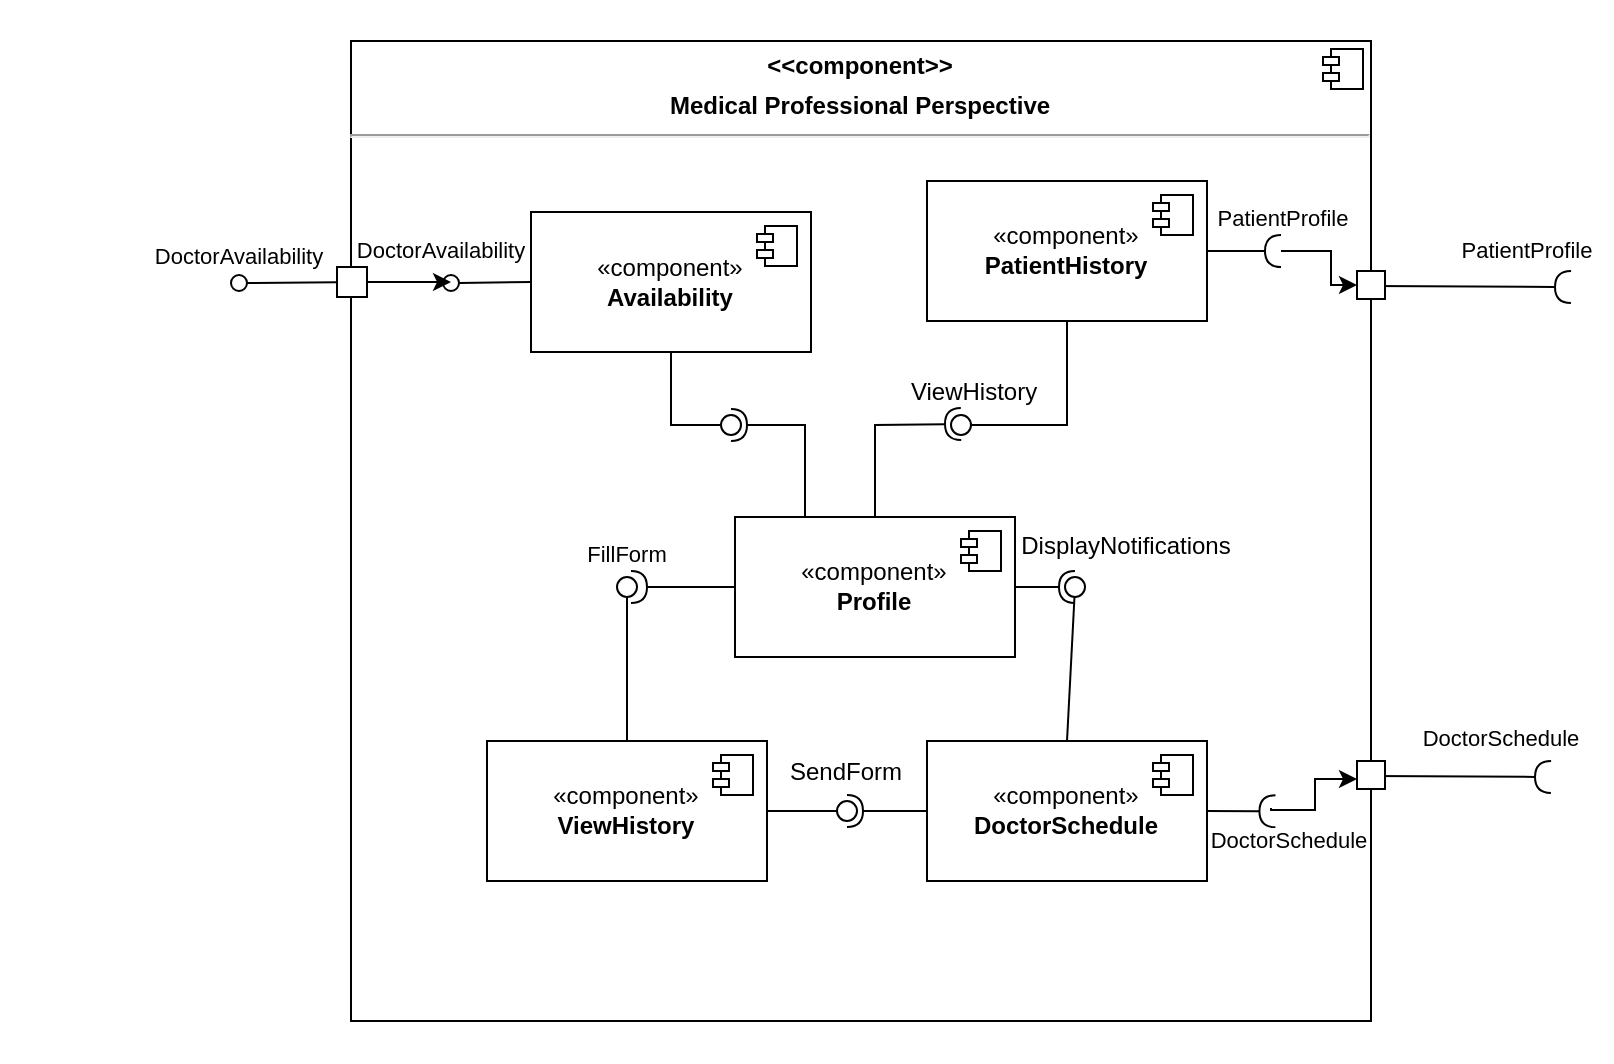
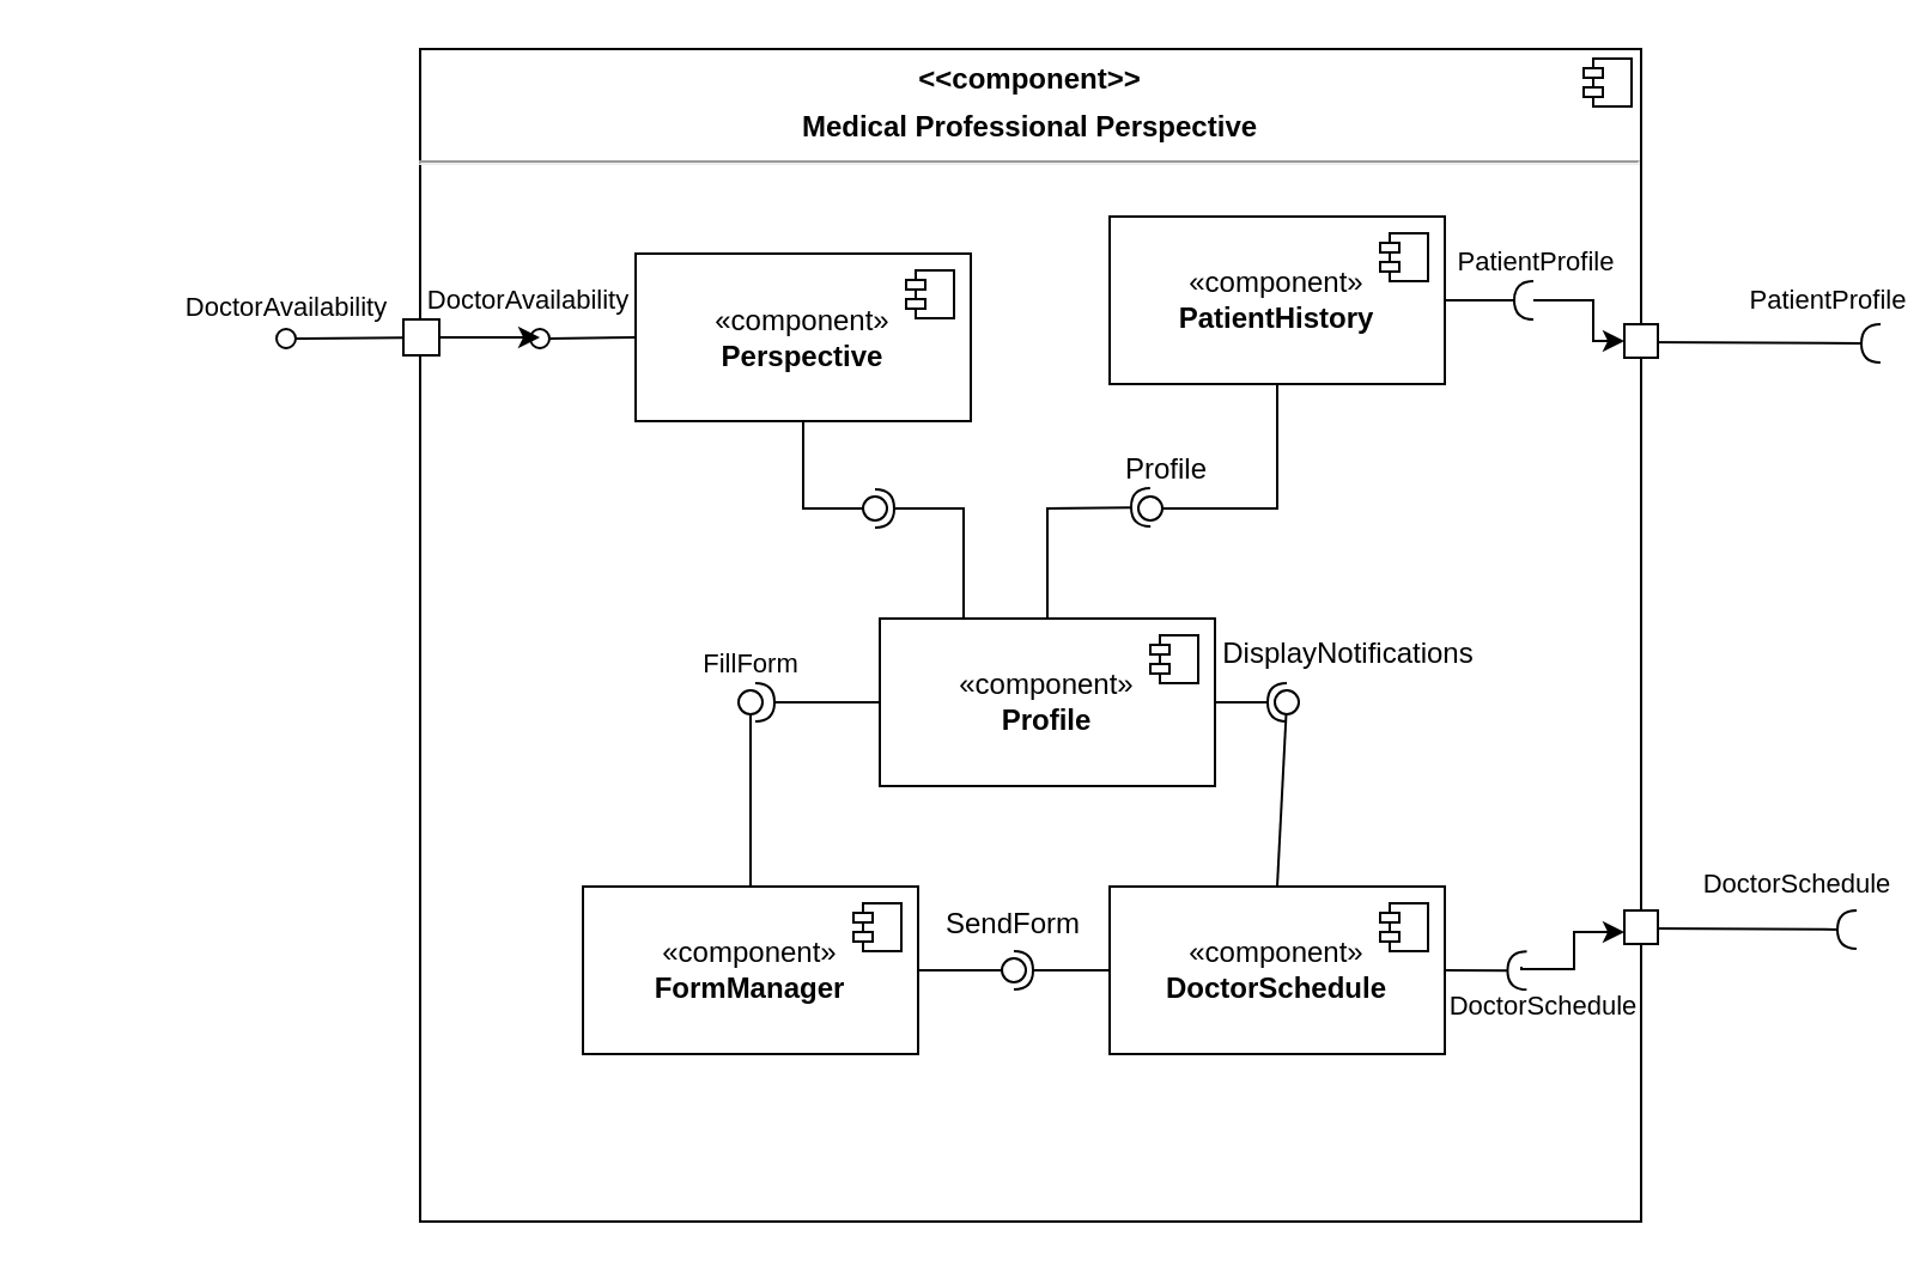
- <mxCell id="31" value="«component»&lt;br&gt;&lt;b&gt;Availability&lt;/b&gt;" style="html=1;dropTarget=0;whiteSpace=wrap;" parent="1" vertex="1"><mxGeometry x="265" y="105.5" width="140" height="70" as="geometry" /></mxCell>
+ <mxCell id="31" value="«component»&lt;br&gt;&lt;b&gt;Perspective&lt;/b&gt;" style="html=1;dropTarget=0;whiteSpace=wrap;" parent="1" vertex="1"><mxGeometry x="265" y="105.5" width="140" height="70" as="geometry" /></mxCell>
- <mxCell id="42" value="ViewHistory" style="text;strokeColor=none;align=center;fillColor=none;html=1;verticalAlign=middle;whiteSpace=wrap;rounded=0;" parent="1" vertex="1"><mxGeometry x="457" y="186" width="60" height="19" as="geometry" /></mxCell>
+ <mxCell id="42" value="Profile" style="text;strokeColor=none;align=center;fillColor=none;html=1;verticalAlign=middle;whiteSpace=wrap;rounded=0;" parent="1" vertex="1"><mxGeometry x="457" y="186" width="60" height="19" as="geometry" /></mxCell>
- <mxCell id="18" value="«component»&lt;br&gt;&lt;b&gt;ViewHistory&lt;/b&gt;" style="html=1;dropTarget=0;whiteSpace=wrap;" parent="1" vertex="1"><mxGeometry x="243" y="370" width="140" height="70" as="geometry" /></mxCell>
+ <mxCell id="18" value="«component»&lt;br&gt;&lt;b&gt;FormManager&lt;/b&gt;" style="html=1;dropTarget=0;whiteSpace=wrap;" parent="1" vertex="1"><mxGeometry x="243" y="370" width="140" height="70" as="geometry" /></mxCell>
